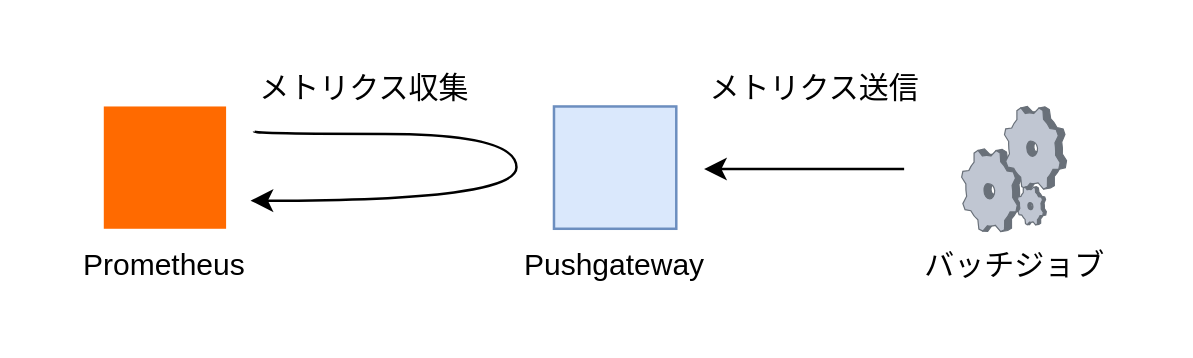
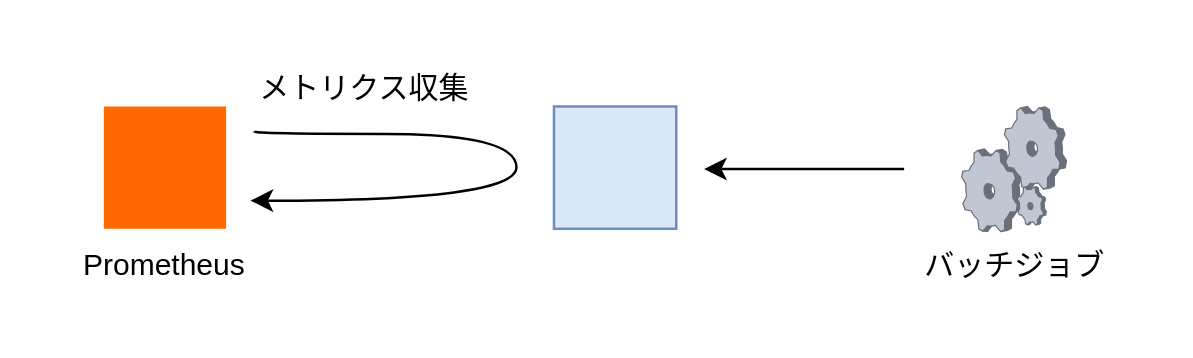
- <mxCell id="9" value="メトリクス送信" style="text;html=1;align=center;verticalAlign=middle;resizable=0;points=[];autosize=1;strokeColor=none;fillColor=none;" vertex="1" parent="1"><mxGeometry x="269.9" y="20" width="110" height="30" as="geometry" /></mxCell>
- <mxCell id="5" value="Pushgateway" style="text;html=1;align=center;verticalAlign=middle;resizable=0;points=[];autosize=1;strokeColor=none;fillColor=none;" vertex="1" parent="1"><mxGeometry x="195.45" y="90.9" width="100" height="30" as="geometry" /></mxCell>
